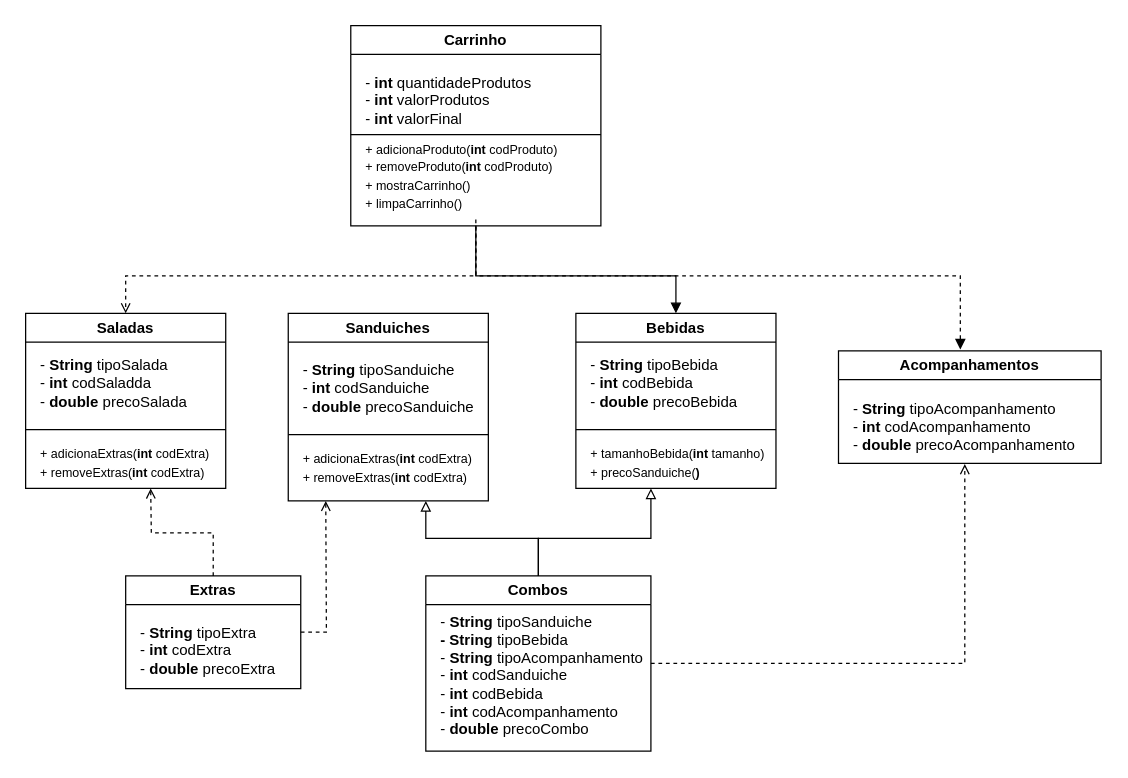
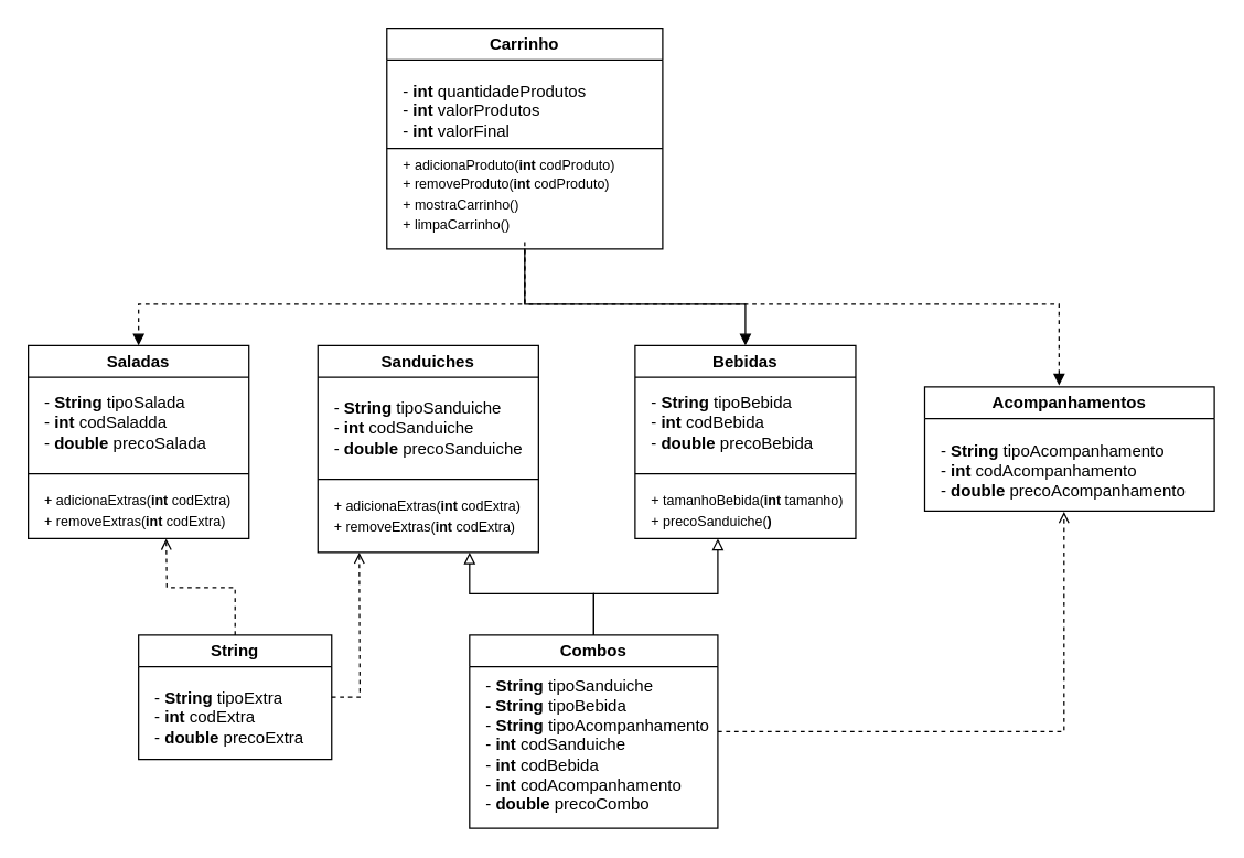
- <mxCell id="3" style="edgeStyle=orthogonalEdgeStyle;rounded=0;orthogonalLoop=1;jettySize=auto;html=1;entryX=0.5;entryY=0;entryDx=0;entryDy=0;dashed=1;endArrow=open;endFill=1;" edge="1" parent="1" source="4" target="18"><mxGeometry relative="1" as="geometry"><Array as="points"><mxPoint x="380" y="220" /><mxPoint x="100" y="220" /></Array></mxGeometry></mxCell>
+ <mxCell id="3" style="edgeStyle=orthogonalEdgeStyle;rounded=0;orthogonalLoop=1;jettySize=auto;html=1;entryX=0.5;entryY=0;entryDx=0;entryDy=0;dashed=1;endArrow=block;endFill=1;" edge="1" parent="1" source="4" target="18"><mxGeometry relative="1" as="geometry"><Array as="points"><mxPoint x="380" y="220" /><mxPoint x="100" y="220" /></Array></mxGeometry></mxCell>
- <mxCell id="28" value="Extras" style="swimlane;whiteSpace=wrap;html=1;" vertex="1" parent="1"><mxGeometry x="100" y="460" width="140" height="90" as="geometry" /></mxCell>
+ <mxCell id="28" value="String" style="swimlane;whiteSpace=wrap;html=1;" vertex="1" parent="1"><mxGeometry x="100" y="460" width="140" height="90" as="geometry" /></mxCell>
